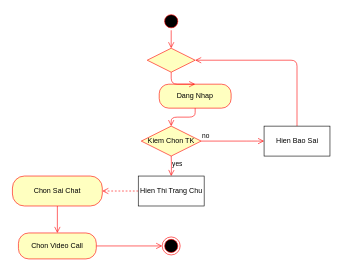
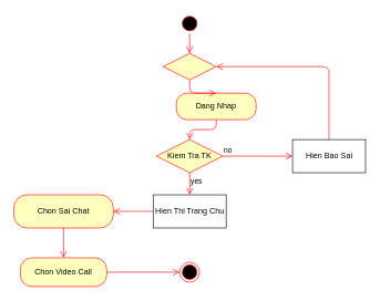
- <mxCell id="6" value="Kiem Chon TK" style="rhombus;whiteSpace=wrap;html=1;fillColor=#ffffc0;strokeColor=#ff0000;" vertex="1" parent="1"><mxGeometry x="235" y="210" width="100" height="50" as="geometry" /></mxCell>
+ <mxCell id="6" value="Kiem Tra TK" style="rhombus;whiteSpace=wrap;html=1;fillColor=#ffffc0;strokeColor=#ff0000;" vertex="1" parent="1"><mxGeometry x="235" y="210" width="100" height="50" as="geometry" /></mxCell>
- <mxCell id="18" style="edgeStyle=orthogonalEdgeStyle;rounded=0;orthogonalLoop=1;jettySize=auto;html=1;exitX=0;exitY=0.5;exitDx=0;exitDy=0;entryX=1;entryY=0.5;entryDx=0;entryDy=0;endArrow=open;endFill=0;endSize=8;strokeColor=#FF0505;dashed=1;" edge="1" parent="1" source="19" target="14"><mxGeometry relative="1" as="geometry" /></mxCell>
+ <mxCell id="18" style="edgeStyle=orthogonalEdgeStyle;rounded=0;orthogonalLoop=1;jettySize=auto;html=1;exitX=0;exitY=0.5;exitDx=0;exitDy=0;entryX=1;entryY=0.5;entryDx=0;entryDy=0;endArrow=open;endFill=0;endSize=8;strokeColor=#FF0505;" edge="1" parent="1" source="19" target="14"><mxGeometry relative="1" as="geometry" /></mxCell>
